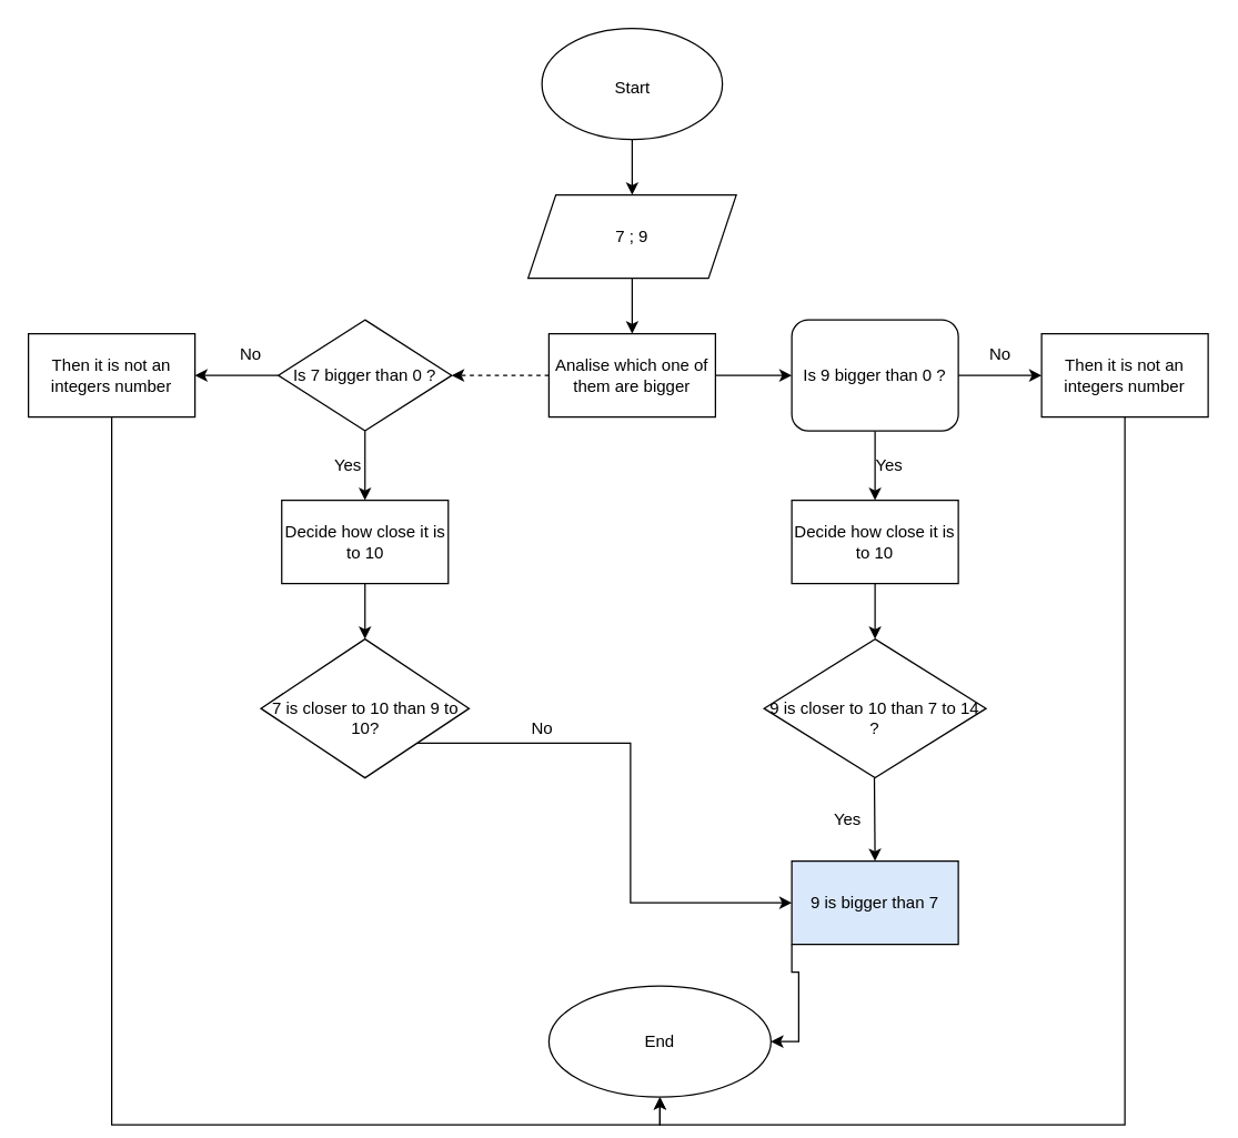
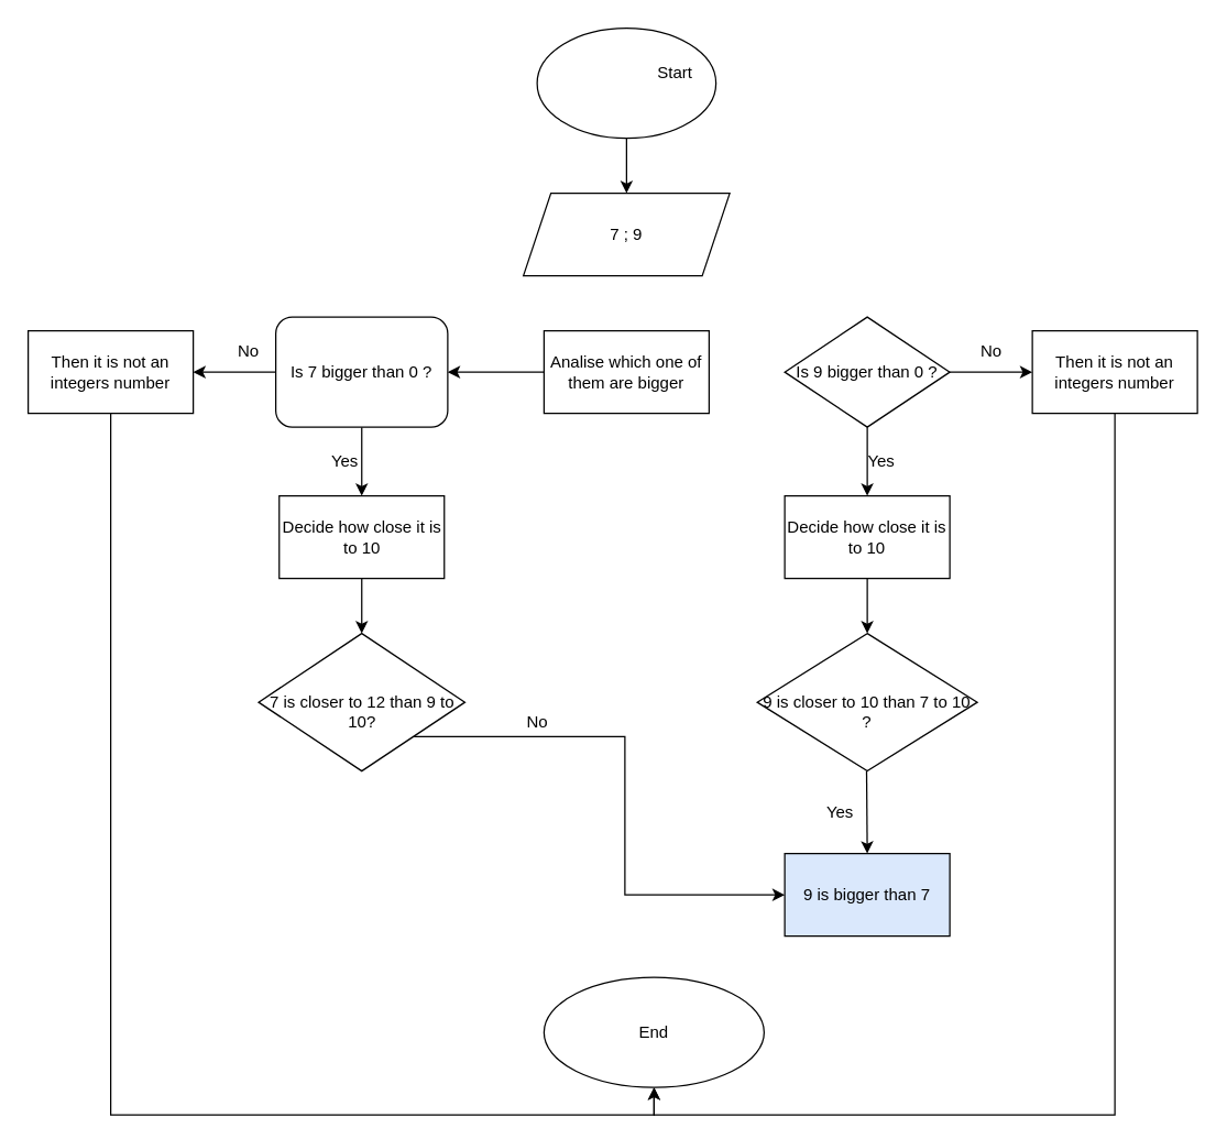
- <mxCell id="6" value="&lt;blockquote style=&quot;margin: 0 0 0 40px; border: none; padding: 0px;&quot;&gt;Start&lt;/blockquote&gt;&lt;blockquote style=&quot;margin: 0 0 0 40px; border: none; padding: 0px;&quot;&gt;&lt;br&gt;&lt;/blockquote&gt;" style="text;html=1;align=center;verticalAlign=middle;resizable=0;points=[];autosize=1;strokeColor=none;fillColor=none;" vertex="1" parent="1"><mxGeometry x="390" y="50" width="90" height="40" as="geometry" /></mxCell>
+ <mxCell id="6" value="&lt;blockquote style=&quot;margin: 0 0 0 40px; border: none; padding: 0px;&quot;&gt;Start&lt;/blockquote&gt;&lt;blockquote style=&quot;margin: 0 0 0 40px; border: none; padding: 0px;&quot;&gt;&lt;br&gt;&lt;/blockquote&gt;" style="text;html=1;align=center;verticalAlign=middle;resizable=0;points=[];autosize=1;strokeColor=none;fillColor=none;" vertex="1" parent="1"><mxGeometry x="425" y="40" width="90" height="40" as="geometry" /></mxCell>
- <mxCell id="4" value="" style="edgeStyle=orthogonalEdgeStyle;rounded=0;orthogonalLoop=1;jettySize=auto;html=1;" edge="1" parent="1" source="5" target="9"><mxGeometry relative="1" as="geometry" /></mxCell>
- <mxCell id="12" value="Is 7 bigger than 0 ?" style="rhombus;whiteSpace=wrap;html=1;" vertex="1" parent="1"><mxGeometry x="200" y="230" width="125" height="80" as="geometry" /></mxCell>
+ <mxCell id="12" value="Is 7 bigger than 0 ?" style="whiteSpace=wrap;html=1;rounded=1;" vertex="1" parent="1"><mxGeometry x="200" y="230" width="125" height="80" as="geometry" /></mxCell>
- <mxCell id="7" value="" style="edgeStyle=orthogonalEdgeStyle;rounded=0;orthogonalLoop=1;jettySize=auto;html=1;dashed=1;" edge="1" parent="1" source="9" target="12"><mxGeometry relative="1" as="geometry" /></mxCell>
+ <mxCell id="7" value="" style="edgeStyle=orthogonalEdgeStyle;rounded=0;orthogonalLoop=1;jettySize=auto;html=1;" edge="1" parent="1" source="9" target="12"><mxGeometry relative="1" as="geometry" /></mxCell>
- <mxCell id="8" value="" style="edgeStyle=orthogonalEdgeStyle;rounded=0;orthogonalLoop=1;jettySize=auto;html=1;" edge="1" parent="1" source="9" target="15"><mxGeometry relative="1" as="geometry" /></mxCell>
- <mxCell id="15" value="Is 9 bigger than 0 ?" style="whiteSpace=wrap;html=1;rounded=1;" vertex="1" parent="1"><mxGeometry x="570" y="230" width="120" height="80" as="geometry" /></mxCell>
+ <mxCell id="15" value="Is 9 bigger than 0 ?" style="rhombus;whiteSpace=wrap;html=1;" vertex="1" parent="1"><mxGeometry x="570" y="230" width="120" height="80" as="geometry" /></mxCell>
- <mxCell id="23" value="&lt;br&gt;7 is closer to 10 than 9 to 10?" style="rhombus;whiteSpace=wrap;html=1;" vertex="1" parent="1"><mxGeometry x="187.5" y="460" width="150" height="100" as="geometry" /></mxCell>
+ <mxCell id="23" value="&lt;br&gt;7 is closer to 12 than 9 to 10?" style="rhombus;whiteSpace=wrap;html=1;" vertex="1" parent="1"><mxGeometry x="187.5" y="460" width="150" height="100" as="geometry" /></mxCell>
- <mxCell id="24" value="&lt;br&gt;9 is closer to 10 than 7 to 14 ?" style="rhombus;whiteSpace=wrap;html=1;" vertex="1" parent="1"><mxGeometry x="550" y="460" width="160" height="100" as="geometry" /></mxCell>
+ <mxCell id="24" value="&lt;br&gt;9 is closer to 10 than 7 to 10 ?" style="rhombus;whiteSpace=wrap;html=1;" vertex="1" parent="1"><mxGeometry x="550" y="460" width="160" height="100" as="geometry" /></mxCell>
- <mxCell id="29" style="edgeStyle=orthogonalEdgeStyle;rounded=0;orthogonalLoop=1;jettySize=auto;html=1;exitX=0;exitY=1;exitDx=0;exitDy=0;entryX=1;entryY=0.5;entryDx=0;entryDy=0;" edge="1" parent="1" source="30" target="31"><mxGeometry relative="1" as="geometry" /></mxCell>
